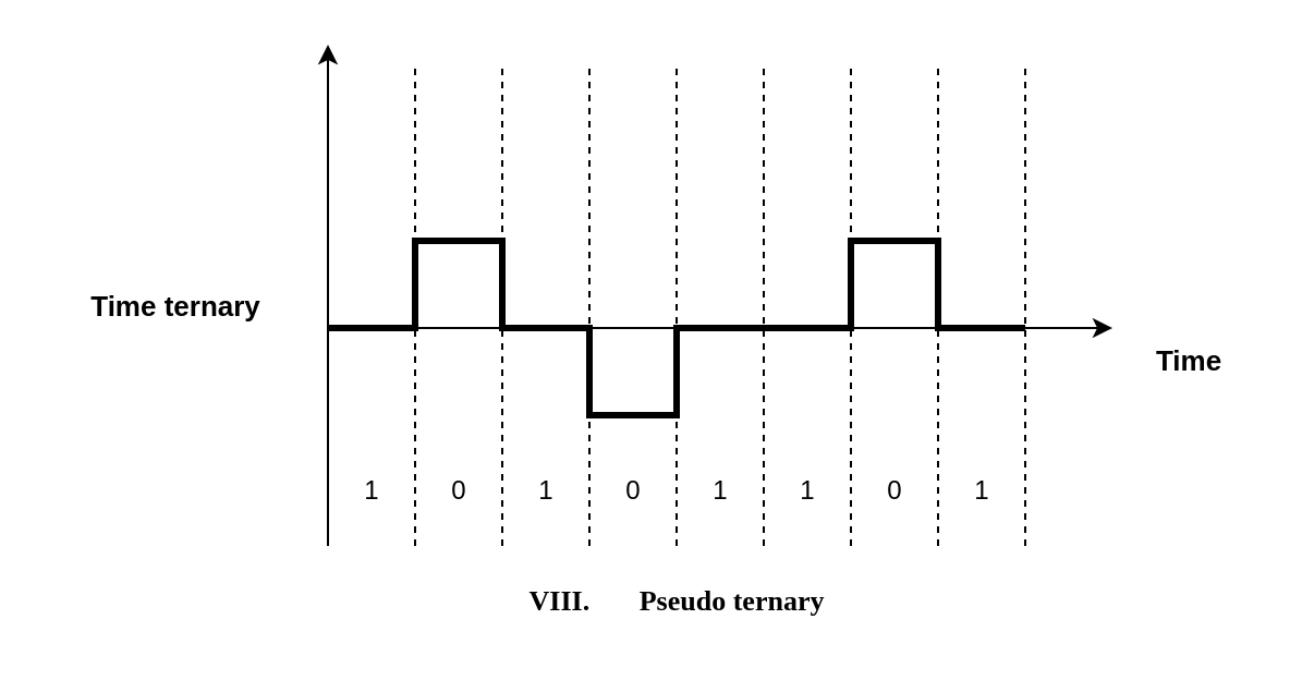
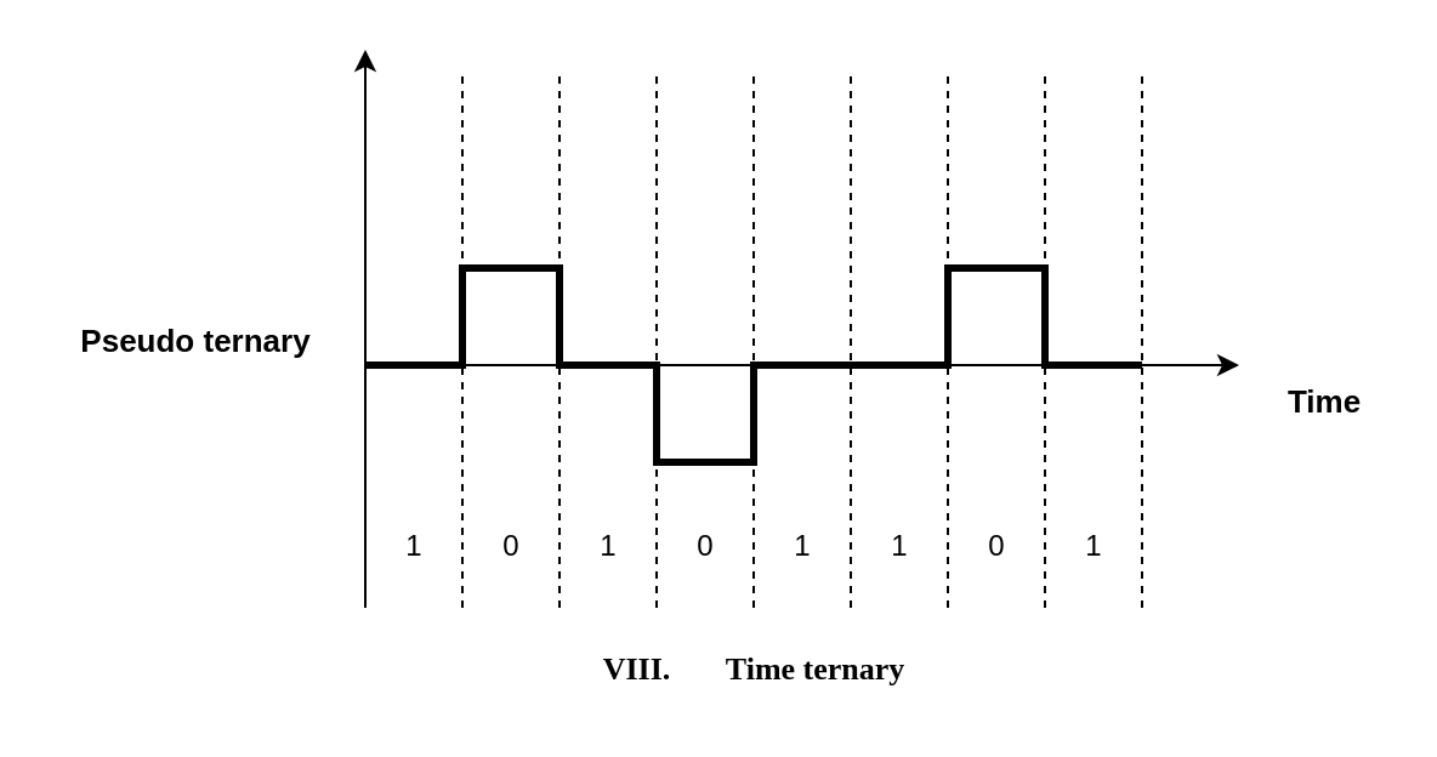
- <mxCell id="13" value="&lt;span style=&quot;font-size: 13px;&quot;&gt;&lt;b&gt;Time ternary&lt;/b&gt;&lt;/span&gt;" style="text;html=1;align=center;verticalAlign=middle;resizable=0;points=[];autosize=1;strokeColor=none;fillColor=none;" vertex="1" parent="1"><mxGeometry x="20" y="125" width="120" height="30" as="geometry" /></mxCell>
+ <mxCell id="13" value="&lt;span style=&quot;font-size: 13px;&quot;&gt;&lt;b&gt;Pseudo ternary&lt;/b&gt;&lt;/span&gt;" style="text;html=1;align=center;verticalAlign=middle;resizable=0;points=[];autosize=1;strokeColor=none;fillColor=none;" vertex="1" parent="1"><mxGeometry x="20" y="125" width="120" height="30" as="geometry" /></mxCell>
- <mxCell id="23" value="&lt;font face=&quot;Times New Roman&quot;&gt;&lt;span style=&quot;font-size: 13px;&quot;&gt;&lt;b&gt;VIII.&amp;nbsp; &amp;nbsp; &amp;nbsp; &amp;nbsp;Pseudo ternary&lt;/b&gt;&lt;/span&gt;&lt;/font&gt;" style="text;html=1;align=center;verticalAlign=middle;resizable=0;points=[];autosize=1;strokeColor=none;fillColor=none;" vertex="1" parent="1"><mxGeometry x="230" y="260" width="160" height="30" as="geometry" /></mxCell>
+ <mxCell id="23" value="&lt;font face=&quot;Times New Roman&quot;&gt;&lt;span style=&quot;font-size: 13px;&quot;&gt;&lt;b&gt;VIII.&amp;nbsp; &amp;nbsp; &amp;nbsp; &amp;nbsp;Time ternary&lt;/b&gt;&lt;/span&gt;&lt;/font&gt;" style="text;html=1;align=center;verticalAlign=middle;resizable=0;points=[];autosize=1;strokeColor=none;fillColor=none;" vertex="1" parent="1"><mxGeometry x="230" y="260" width="160" height="30" as="geometry" /></mxCell>
